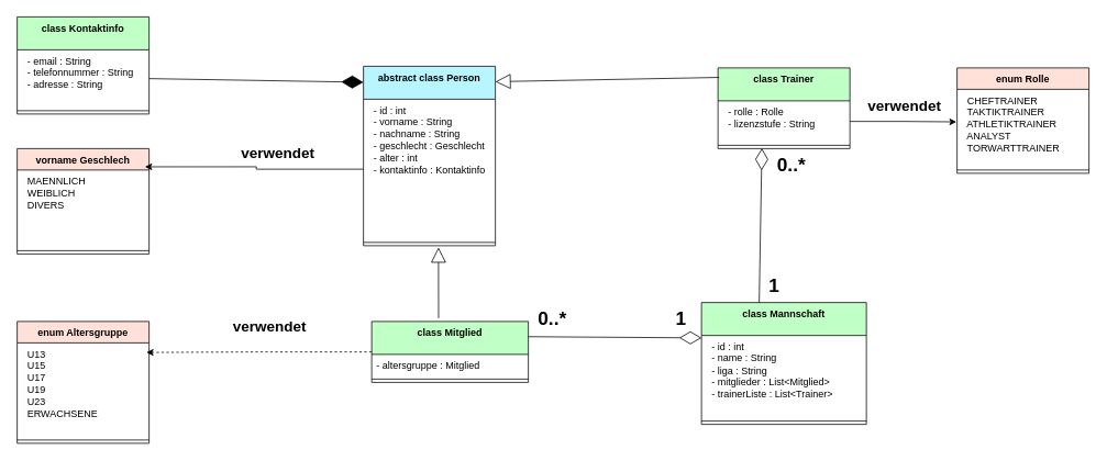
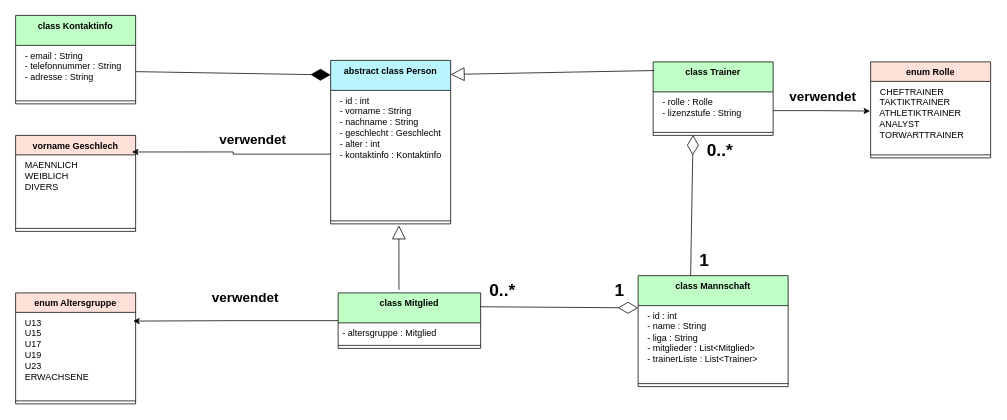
- <mxCell id="30" style="edgeStyle=orthogonalEdgeStyle;rounded=0;orthogonalLoop=1;jettySize=auto;html=1;entryX=0.98;entryY=0.102;entryDx=0;entryDy=0;entryPerimeter=0;dashed=1;" edge="1" parent="1" source="17" target="6"><mxGeometry relative="1" as="geometry" /></mxCell>
+ <mxCell id="30" style="edgeStyle=orthogonalEdgeStyle;rounded=0;orthogonalLoop=1;jettySize=auto;html=1;entryX=0.98;entryY=0.102;entryDx=0;entryDy=0;entryPerimeter=0;" edge="1" parent="1" source="17" target="6"><mxGeometry relative="1" as="geometry" /></mxCell>
